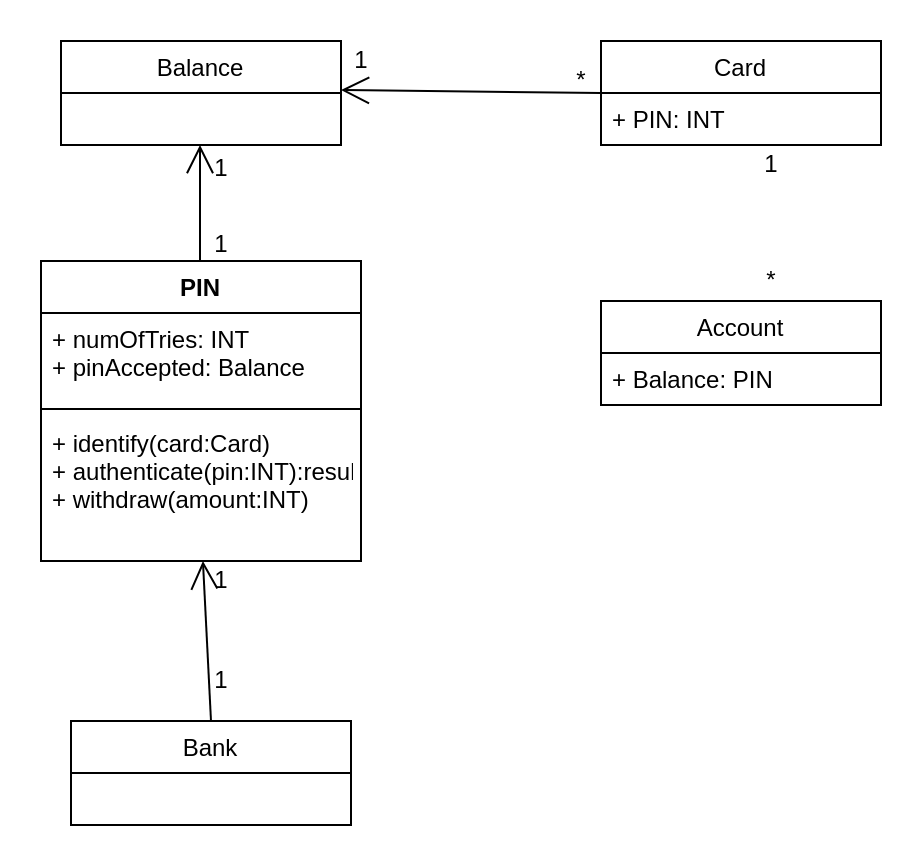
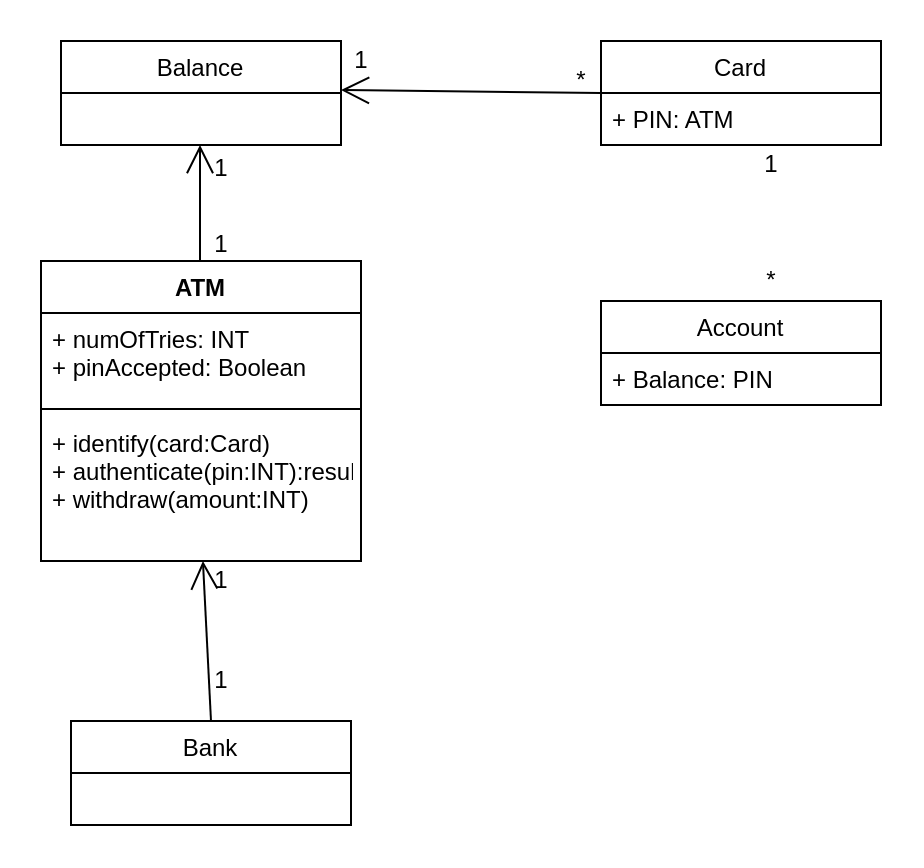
- <mxCell id="4" value="+ PIN: INT" style="text;strokeColor=none;fillColor=none;align=left;verticalAlign=top;spacingLeft=4;spacingRight=4;overflow=hidden;rotatable=0;points=[[0,0.5],[1,0.5]];portConstraint=eastwest;" vertex="1" parent="3"><mxGeometry y="26" width="140" height="26" as="geometry" /></mxCell>
+ <mxCell id="4" value="+ PIN: ATM" style="text;strokeColor=none;fillColor=none;align=left;verticalAlign=top;spacingLeft=4;spacingRight=4;overflow=hidden;rotatable=0;points=[[0,0.5],[1,0.5]];portConstraint=eastwest;" vertex="1" parent="3"><mxGeometry y="26" width="140" height="26" as="geometry" /></mxCell>
- <mxCell id="19" value="PIN" style="swimlane;fontStyle=1;align=center;verticalAlign=top;childLayout=stackLayout;horizontal=1;startSize=26;horizontalStack=0;resizeParent=1;resizeParentMax=0;resizeLast=0;collapsible=1;marginBottom=0;" vertex="1" parent="1"><mxGeometry x="20" y="130" width="160" height="150" as="geometry" /></mxCell>
+ <mxCell id="19" value="ATM" style="swimlane;fontStyle=1;align=center;verticalAlign=top;childLayout=stackLayout;horizontal=1;startSize=26;horizontalStack=0;resizeParent=1;resizeParentMax=0;resizeLast=0;collapsible=1;marginBottom=0;" vertex="1" parent="1"><mxGeometry x="20" y="130" width="160" height="150" as="geometry" /></mxCell>
- <mxCell id="20" value="+ numOfTries: INT&#10;+ pinAccepted: Balance" style="text;strokeColor=none;fillColor=none;align=left;verticalAlign=top;spacingLeft=4;spacingRight=4;overflow=hidden;rotatable=0;points=[[0,0.5],[1,0.5]];portConstraint=eastwest;" vertex="1" parent="19"><mxGeometry y="26" width="160" height="44" as="geometry" /></mxCell>
+ <mxCell id="20" value="+ numOfTries: INT&#10;+ pinAccepted: Boolean" style="text;strokeColor=none;fillColor=none;align=left;verticalAlign=top;spacingLeft=4;spacingRight=4;overflow=hidden;rotatable=0;points=[[0,0.5],[1,0.5]];portConstraint=eastwest;" vertex="1" parent="19"><mxGeometry y="26" width="160" height="44" as="geometry" /></mxCell>
